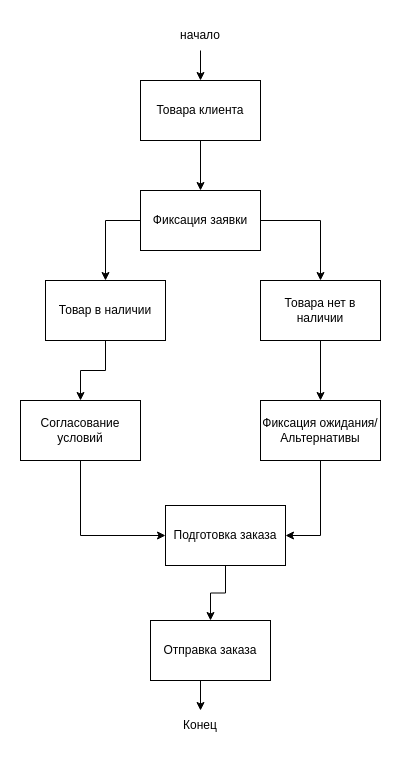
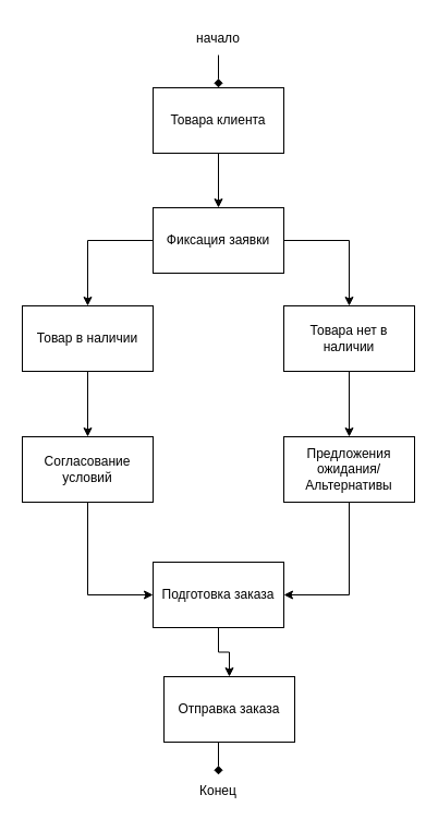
- <mxCell id="2" style="edgeStyle=orthogonalEdgeStyle;rounded=0;orthogonalLoop=1;jettySize=auto;html=1;exitX=0.5;exitY=1;exitDx=0;exitDy=0;entryX=0.5;entryY=0;entryDx=0;entryDy=0;" edge="1" parent="1" source="3" target="5"><mxGeometry relative="1" as="geometry" /></mxCell>
+ <mxCell id="2" style="edgeStyle=orthogonalEdgeStyle;rounded=0;orthogonalLoop=1;jettySize=auto;html=1;exitX=0.5;exitY=1;exitDx=0;exitDy=0;entryX=0.5;entryY=0;entryDx=0;entryDy=0;endArrow=diamond;" edge="1" parent="1" source="3" target="5"><mxGeometry relative="1" as="geometry" /></mxCell>
- <mxCell id="10" value="Товар в наличии" style="rounded=0;whiteSpace=wrap;html=1;" vertex="1" parent="1"><mxGeometry x="45" y="280" width="120" height="60" as="geometry" /></mxCell>
+ <mxCell id="10" value="Товар в наличии" style="rounded=0;whiteSpace=wrap;html=1;" vertex="1" parent="1"><mxGeometry x="20" y="280" width="120" height="60" as="geometry" /></mxCell>
- <mxCell id="16" value="Фиксация ожидания/ Альтернативы" style="rounded=0;whiteSpace=wrap;html=1;" vertex="1" parent="1"><mxGeometry x="260" y="400" width="120" height="60" as="geometry" /></mxCell>
+ <mxCell id="16" value="Предложения ожидания/ Альтернативы" style="rounded=0;whiteSpace=wrap;html=1;" vertex="1" parent="1"><mxGeometry x="260" y="400" width="120" height="60" as="geometry" /></mxCell>
- <mxCell id="18" value="Подготовка заказа" style="rounded=0;whiteSpace=wrap;html=1;" vertex="1" parent="1"><mxGeometry x="165" y="505" width="120" height="60" as="geometry" /></mxCell>
+ <mxCell id="18" value="Подготовка заказа" style="rounded=0;whiteSpace=wrap;html=1;" vertex="1" parent="1"><mxGeometry x="140" y="515" width="120" height="60" as="geometry" /></mxCell>
- <mxCell id="19" style="edgeStyle=orthogonalEdgeStyle;rounded=0;orthogonalLoop=1;jettySize=auto;html=1;exitX=0.5;exitY=1;exitDx=0;exitDy=0;entryX=0.5;entryY=0;entryDx=0;entryDy=0;" edge="1" parent="1" source="20" target="21"><mxGeometry relative="1" as="geometry" /></mxCell>
+ <mxCell id="19" style="edgeStyle=orthogonalEdgeStyle;rounded=0;orthogonalLoop=1;jettySize=auto;html=1;exitX=0.5;exitY=1;exitDx=0;exitDy=0;entryX=0.5;entryY=0;entryDx=0;entryDy=0;endArrow=diamond;" edge="1" parent="1" source="20" target="21"><mxGeometry relative="1" as="geometry" /></mxCell>
